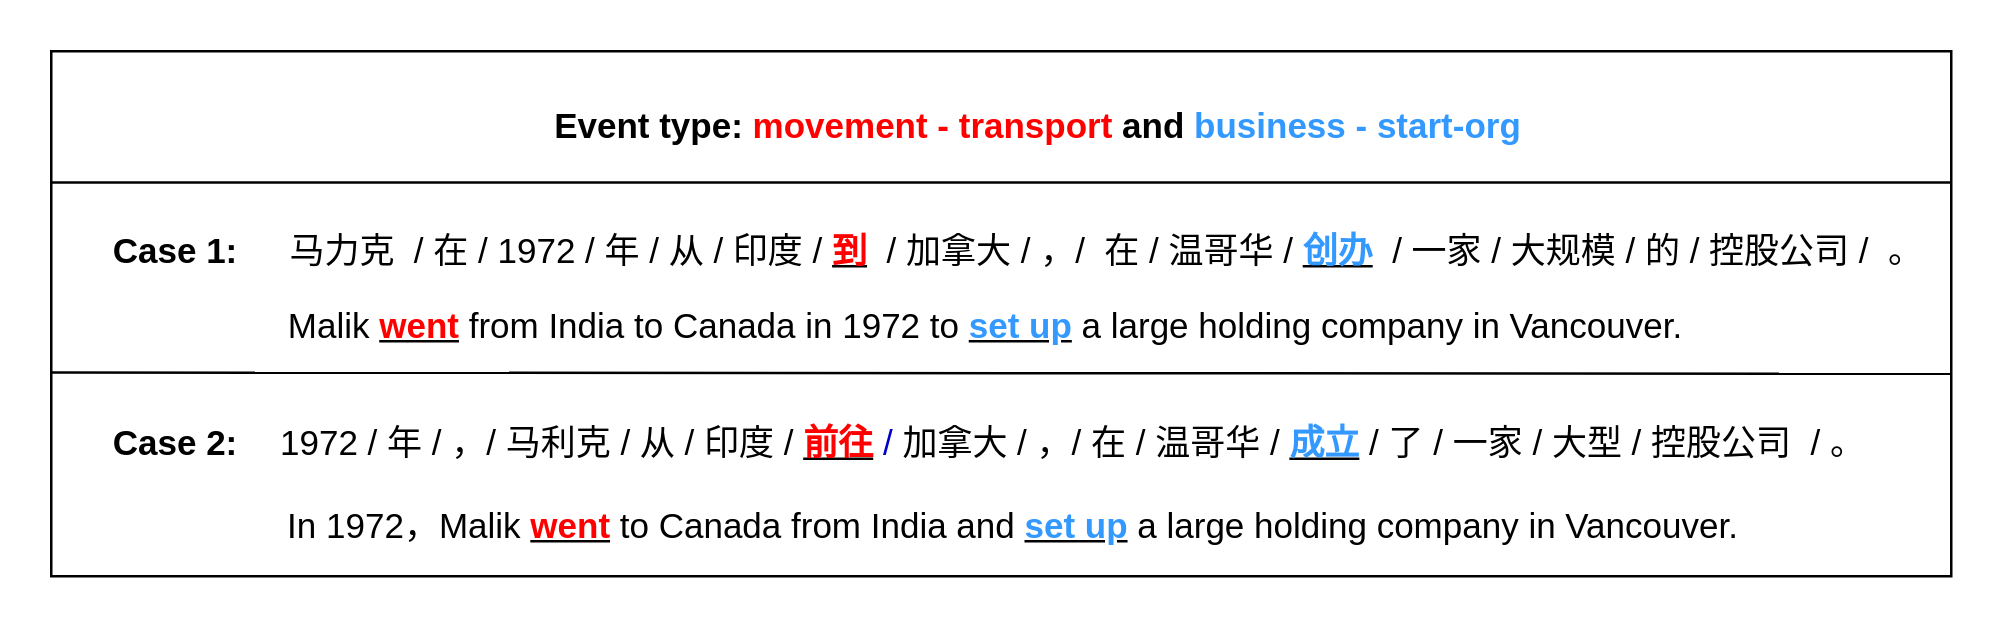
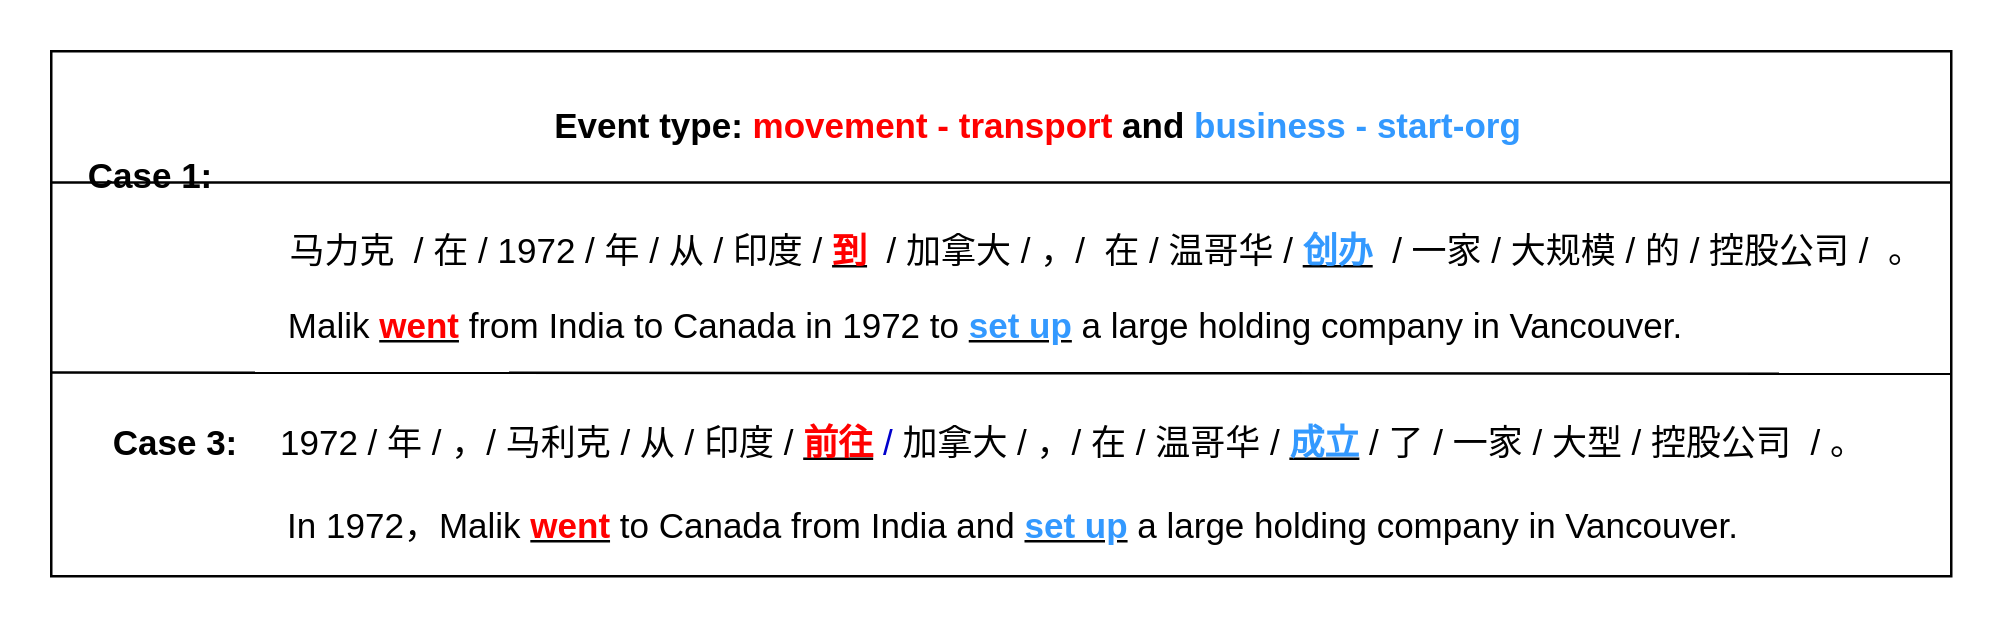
- <mxCell id="7" value="&lt;b&gt;&lt;font style=&quot;font-size: 14px&quot;&gt;Case 1:&lt;/font&gt;&lt;/b&gt;" style="text;html=1;strokeColor=none;fillColor=none;align=center;verticalAlign=middle;whiteSpace=wrap;rounded=0;" parent="1" vertex="1"><mxGeometry x="40" y="90" width="60" height="20" as="geometry" /></mxCell>
+ <mxCell id="7" value="&lt;b&gt;&lt;font style=&quot;font-size: 14px&quot;&gt;Case 1:&lt;/font&gt;&lt;/b&gt;" style="text;html=1;strokeColor=none;fillColor=none;align=center;verticalAlign=middle;whiteSpace=wrap;rounded=0;" parent="1" vertex="1"><mxGeometry x="30" y="60" width="60" height="20" as="geometry" /></mxCell>
- <mxCell id="8" value="&lt;b&gt;&lt;font style=&quot;font-size: 14px&quot;&gt;Case 2:&lt;/font&gt;&lt;/b&gt;" style="text;html=1;strokeColor=none;fillColor=none;align=center;verticalAlign=middle;whiteSpace=wrap;rounded=0;" parent="1" vertex="1"><mxGeometry x="40" y="167" width="60" height="20" as="geometry" /></mxCell>
+ <mxCell id="8" value="&lt;b&gt;&lt;font style=&quot;font-size: 14px&quot;&gt;Case 3:&lt;/font&gt;&lt;/b&gt;" style="text;html=1;strokeColor=none;fillColor=none;align=center;verticalAlign=middle;whiteSpace=wrap;rounded=0;" parent="1" vertex="1"><mxGeometry x="40" y="167" width="60" height="20" as="geometry" /></mxCell>
